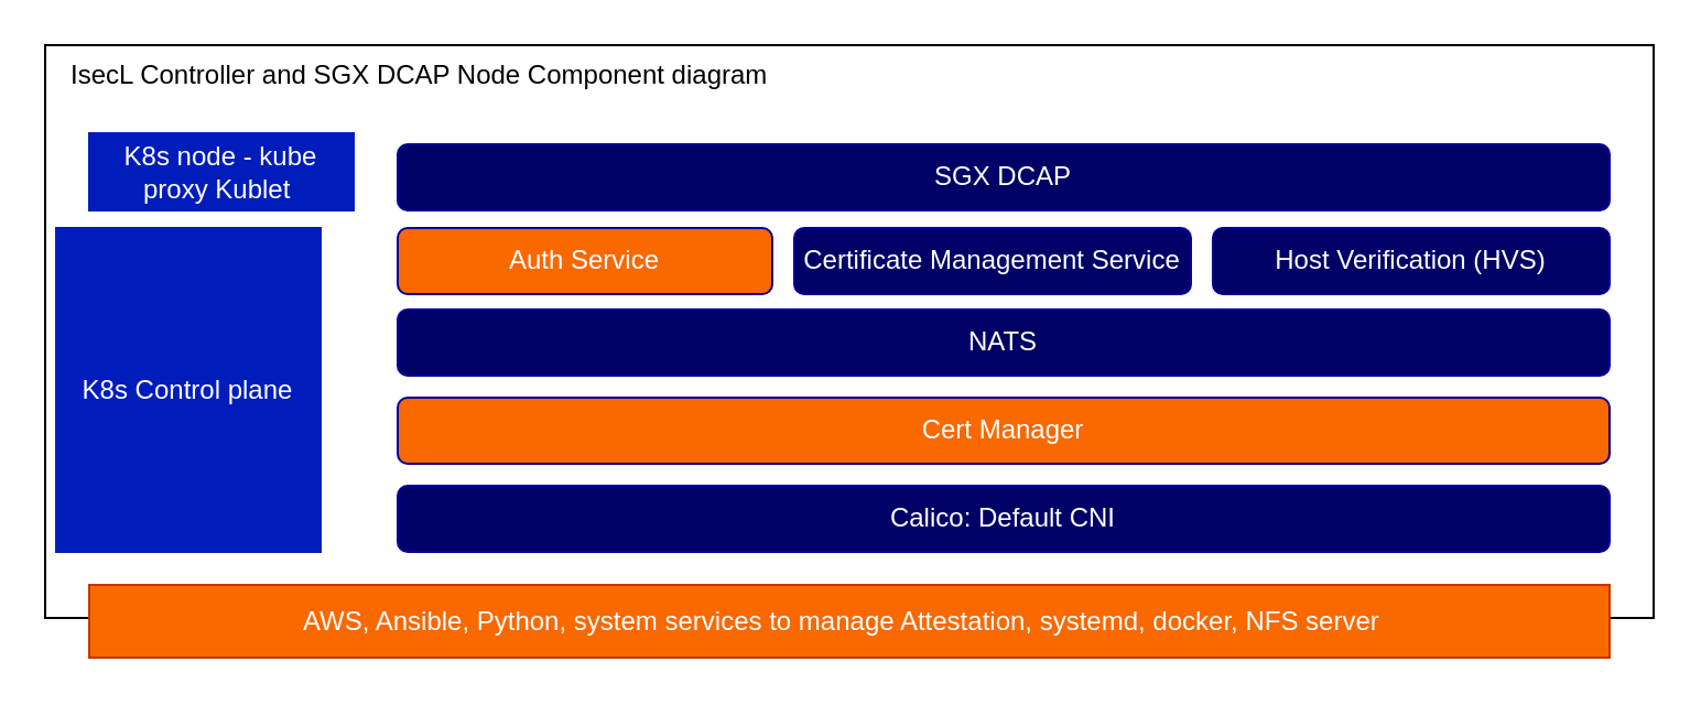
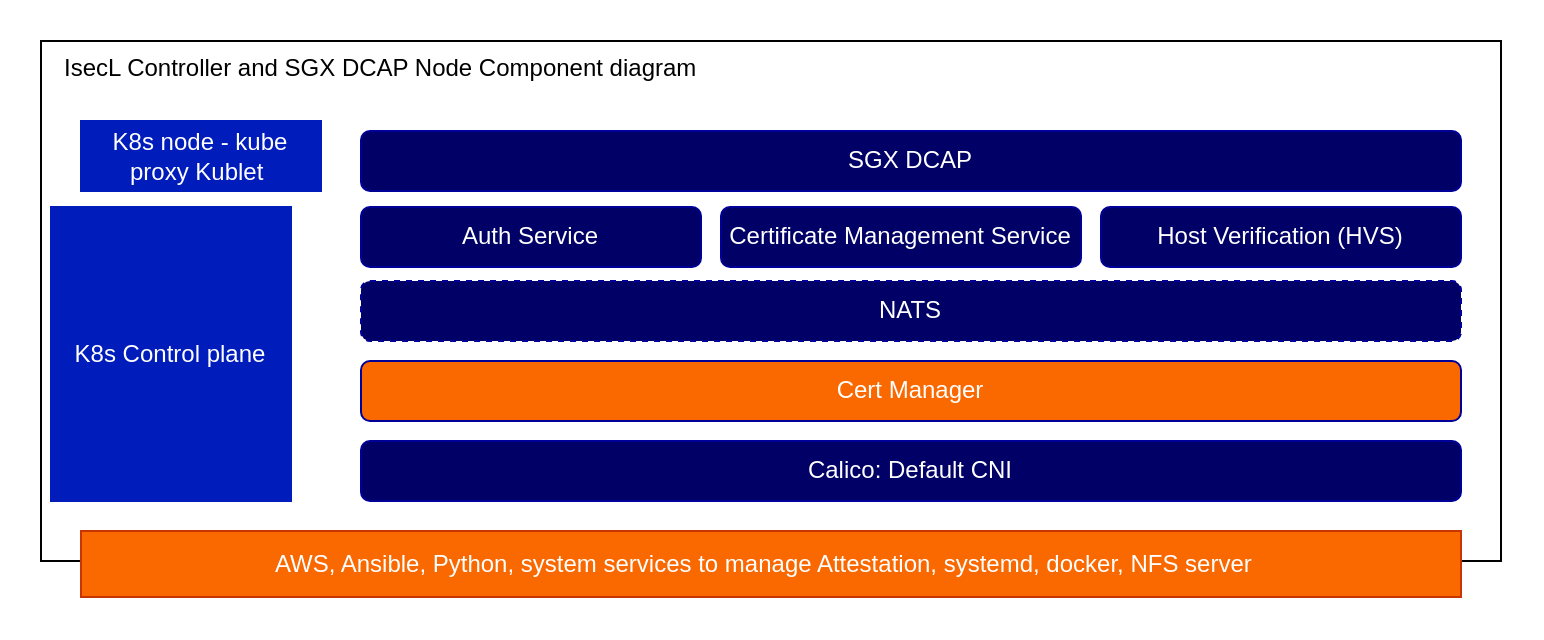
- <mxCell id="7" value="Auth Service" style="rounded=1;whiteSpace=wrap;html=1;align=center;fillColor=#fa6800;strokeColor=#000099;fontColor=#FFFFFF;" parent="1" vertex="1"><mxGeometry x="180" y="103" width="170" height="30" as="geometry" /></mxCell>
+ <mxCell id="7" value="Auth Service" style="rounded=1;whiteSpace=wrap;html=1;align=center;fillColor=#000066;strokeColor=#000099;fontColor=#FFFFFF;" parent="1" vertex="1"><mxGeometry x="180" y="103" width="170" height="30" as="geometry" /></mxCell>
- <mxCell id="11" value="NATS" style="rounded=1;whiteSpace=wrap;html=1;align=center;fillColor=#000066;strokeColor=#000099;fontColor=#FFFFFF;" parent="1" vertex="1"><mxGeometry x="180" y="140" width="550" height="30" as="geometry" /></mxCell>
+ <mxCell id="11" value="NATS" style="rounded=1;whiteSpace=wrap;html=1;align=center;fillColor=#000066;strokeColor=#000099;fontColor=#FFFFFF;dashed=1;" parent="1" vertex="1"><mxGeometry x="180" y="140" width="550" height="30" as="geometry" /></mxCell>
